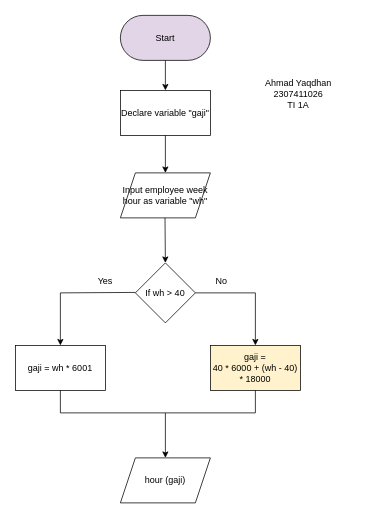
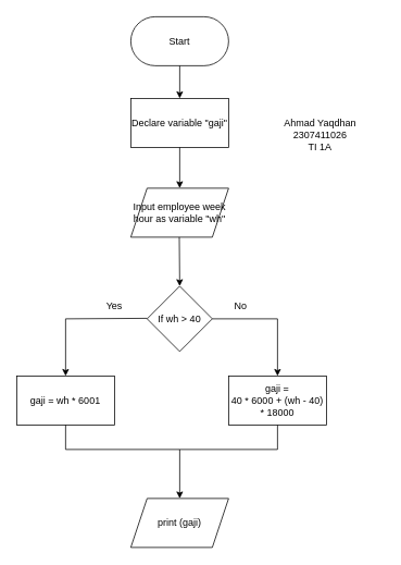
- <mxCell id="2" value="Start" style="rounded=1;whiteSpace=wrap;html=1;arcSize=50;fillColor=#e1d5e7;" vertex="1" parent="1"><mxGeometry x="160" y="20" width="120" height="60" as="geometry" /></mxCell>
+ <mxCell id="2" value="Start" style="rounded=1;whiteSpace=wrap;html=1;arcSize=50;" vertex="1" parent="1"><mxGeometry x="160" y="20" width="120" height="60" as="geometry" /></mxCell>
- <mxCell id="18" value="Ahmad Yaqdhan&lt;br&gt;2307411026&lt;br&gt;TI 1A" style="text;html=1;strokeColor=none;fillColor=none;align=center;verticalAlign=middle;whiteSpace=wrap;rounded=0;" vertex="1" parent="1"><mxGeometry x="325" y="110" width="145" height="30" as="geometry" /></mxCell>
+ <mxCell id="18" value="Ahmad Yaqdhan&lt;br&gt;2307411026&lt;br&gt;TI 1A" style="text;html=1;strokeColor=none;fillColor=none;align=center;verticalAlign=middle;whiteSpace=wrap;rounded=0;" vertex="1" parent="1"><mxGeometry x="320" y="150" width="145" height="30" as="geometry" /></mxCell>
- <mxCell id="13" value="gaji =&lt;br&gt;40 * 6000 + (wh - 40) * 18000" style="rounded=0;whiteSpace=wrap;html=1;fillColor=#fff2cc;" vertex="1" parent="1"><mxGeometry x="280" y="460" width="120" height="60" as="geometry" /></mxCell>
+ <mxCell id="13" value="gaji =&lt;br&gt;40 * 6000 + (wh - 40) * 18000" style="rounded=0;whiteSpace=wrap;html=1;" vertex="1" parent="1"><mxGeometry x="280" y="460" width="120" height="60" as="geometry" /></mxCell>
- <mxCell id="16" value="hour (gaji)" style="shape=parallelogram;perimeter=parallelogramPerimeter;whiteSpace=wrap;html=1;fixedSize=1;" vertex="1" parent="1"><mxGeometry x="160" y="610" width="120" height="60" as="geometry" /></mxCell>
+ <mxCell id="16" value="print (gaji)" style="shape=parallelogram;perimeter=parallelogramPerimeter;whiteSpace=wrap;html=1;fixedSize=1;" vertex="1" parent="1"><mxGeometry x="160" y="610" width="120" height="60" as="geometry" /></mxCell>
